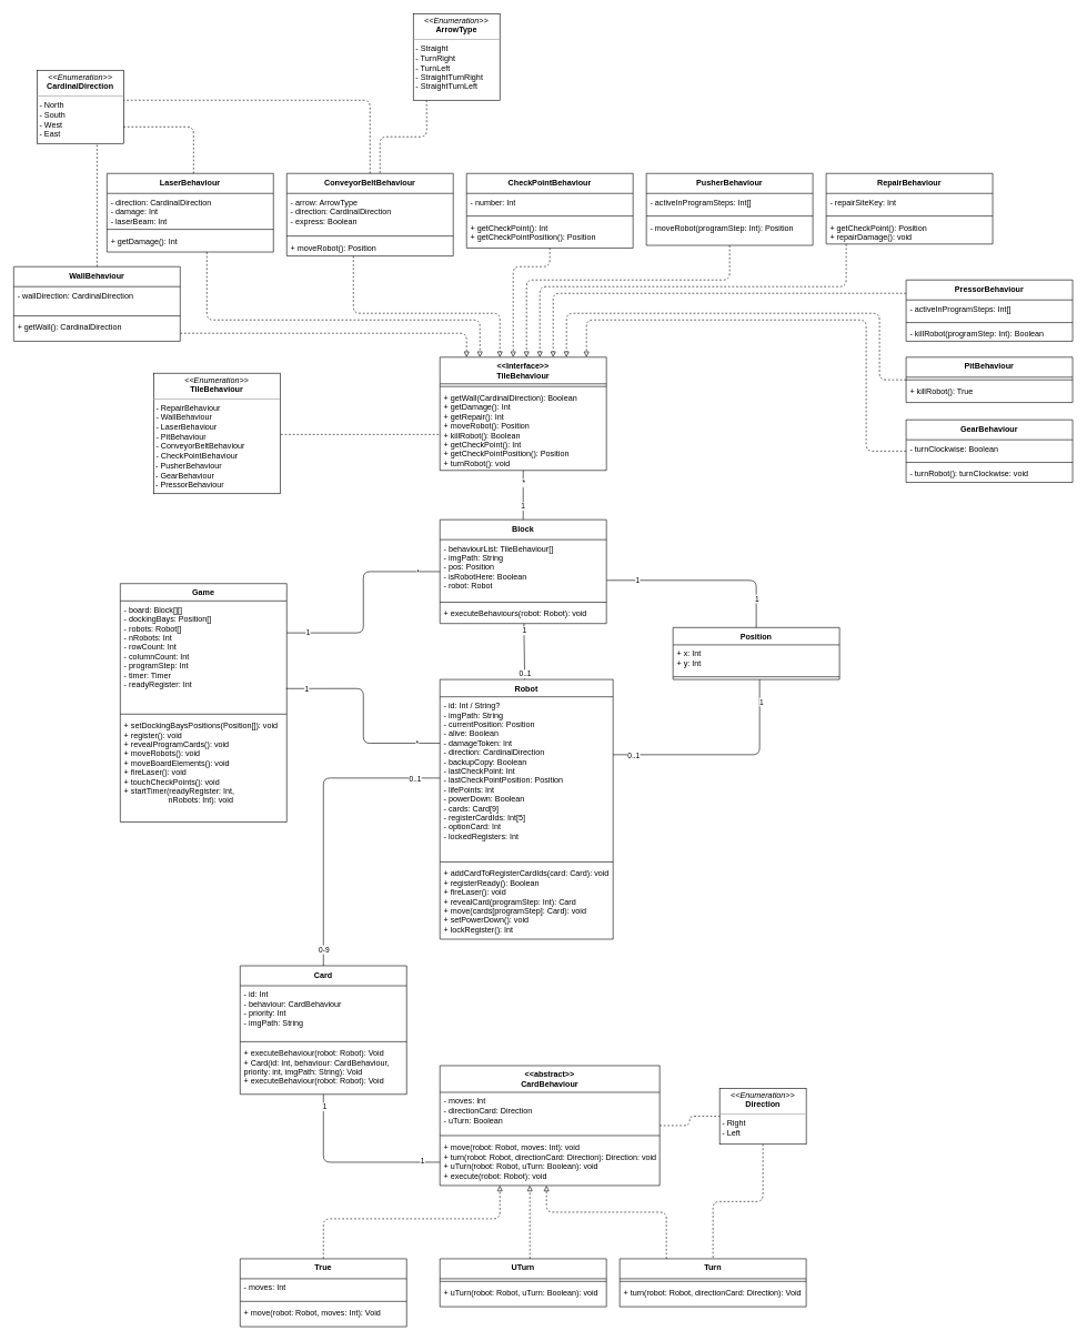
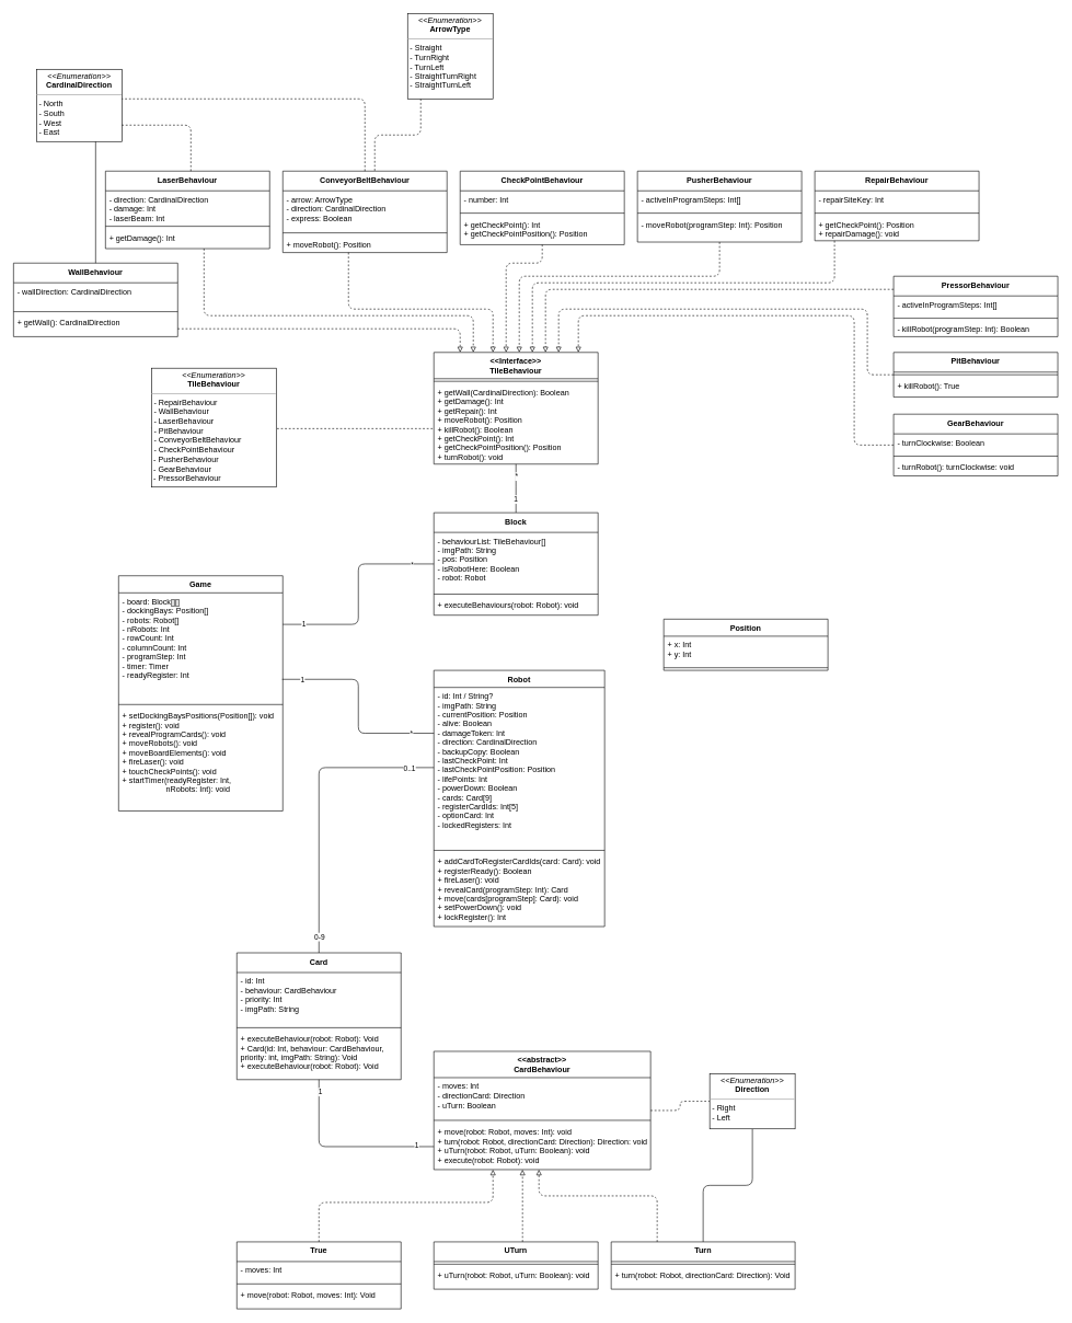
- <mxCell id="77" style="edgeStyle=orthogonalEdgeStyle;html=1;dashed=1;startArrow=none;startFill=0;endArrow=none;endFill=0;" parent="1" source="44" target="48" edge="1"><mxGeometry relative="1" as="geometry"><mxPoint x="470" y="509" as="sourcePoint" /><mxPoint x="490" y="520" as="targetPoint" /><Array as="points"><mxPoint x="75" y="400" /><mxPoint x="90" y="400" /></Array></mxGeometry></mxCell>
+ <mxCell id="77" style="edgeStyle=orthogonalEdgeStyle;html=1;dashed=0;startArrow=none;startFill=0;endArrow=none;endFill=0;" parent="1" source="44" target="48" edge="1"><mxGeometry relative="1" as="geometry"><mxPoint x="470" y="509" as="sourcePoint" /><mxPoint x="490" y="520" as="targetPoint" /><Array as="points"><mxPoint x="75" y="400" /><mxPoint x="90" y="400" /></Array></mxGeometry></mxCell>
- <mxCell id="28" style="edgeStyle=orthogonalEdgeStyle;html=1;startArrow=none;startFill=0;endArrow=none;endFill=0;entryX=1.001;entryY=0.679;entryDx=0;entryDy=0;entryPerimeter=0;" parent="1" source="25" target="12" edge="1"><mxGeometry relative="1" as="geometry" /></mxCell>
- <mxCell id="29" value="1" style="edgeLabel;html=1;align=center;verticalAlign=middle;resizable=0;points=[];" parent="28" vertex="1" connectable="0"><mxGeometry x="0.683" y="-1" relative="1" as="geometry"><mxPoint as="offset" /></mxGeometry></mxCell>
- <mxCell id="30" value="1" style="edgeLabel;html=1;align=center;verticalAlign=middle;resizable=0;points=[];" parent="28" vertex="1" connectable="0"><mxGeometry x="-0.703" relative="1" as="geometry"><mxPoint as="offset" /></mxGeometry></mxCell>
- <mxCell id="15" value="" style="edgeStyle=none;html=1;startArrow=none;startFill=0;endArrow=none;endFill=0;" parent="1" source="18" target="11" edge="1"><mxGeometry relative="1" as="geometry"><mxPoint x="785" y="914" as="targetPoint" /></mxGeometry></mxCell>
- <mxCell id="16" value="0..1" style="edgeLabel;html=1;align=center;verticalAlign=middle;resizable=0;points=[];" parent="15" vertex="1" connectable="0"><mxGeometry x="-0.787" relative="1" as="geometry"><mxPoint as="offset" /></mxGeometry></mxCell>
- <mxCell id="17" value="1" style="edgeLabel;html=1;align=center;verticalAlign=middle;resizable=0;points=[];" parent="15" vertex="1" connectable="0"><mxGeometry x="0.767" relative="1" as="geometry"><mxPoint as="offset" /></mxGeometry></mxCell>
- <mxCell id="31" style="edgeStyle=orthogonalEdgeStyle;html=1;startArrow=none;startFill=0;endArrow=none;endFill=0;" parent="1" source="25" target="18" edge="1"><mxGeometry relative="1" as="geometry"><mxPoint x="1100" y="880" as="sourcePoint" /><Array as="points"><mxPoint x="1140" y="1133" /></Array></mxGeometry></mxCell>
- <mxCell id="32" value="0..1" style="edgeLabel;html=1;align=center;verticalAlign=middle;resizable=0;points=[];" parent="31" vertex="1" connectable="0"><mxGeometry x="0.811" y="1" relative="1" as="geometry"><mxPoint x="-1" as="offset" /></mxGeometry></mxCell>
- <mxCell id="33" value="1" style="edgeLabel;html=1;align=center;verticalAlign=middle;resizable=0;points=[];" parent="31" vertex="1" connectable="0"><mxGeometry x="-0.8" y="2" relative="1" as="geometry"><mxPoint as="offset" /></mxGeometry></mxCell>
- <mxCell id="101" style="edgeStyle=orthogonalEdgeStyle;html=1;entryX=0.5;entryY=0;entryDx=0;entryDy=0;startArrow=none;startFill=0;endArrow=none;endFill=0;dashed=1;" parent="1" source="102" target="114" edge="1"><mxGeometry relative="1" as="geometry" /></mxCell>
+ <mxCell id="101" style="edgeStyle=orthogonalEdgeStyle;html=1;entryX=0.5;entryY=0;entryDx=0;entryDy=0;startArrow=none;startFill=0;endArrow=none;endFill=0;dashed=0;" parent="1" source="102" target="114" edge="1"><mxGeometry relative="1" as="geometry" /></mxCell>
